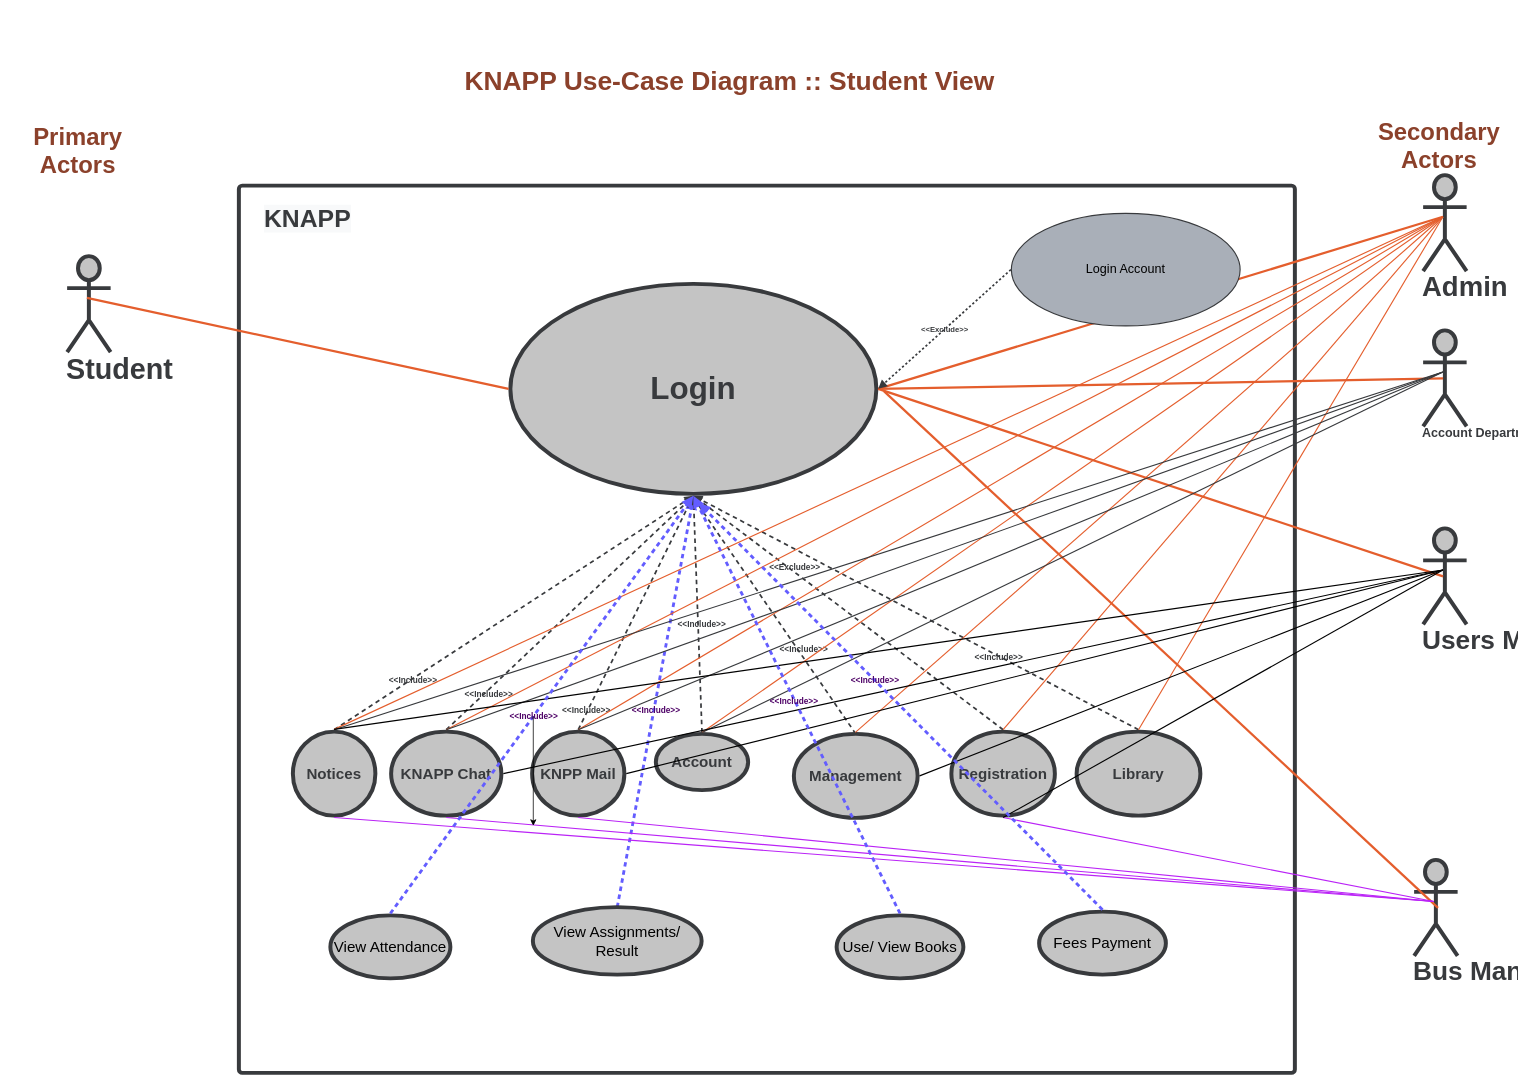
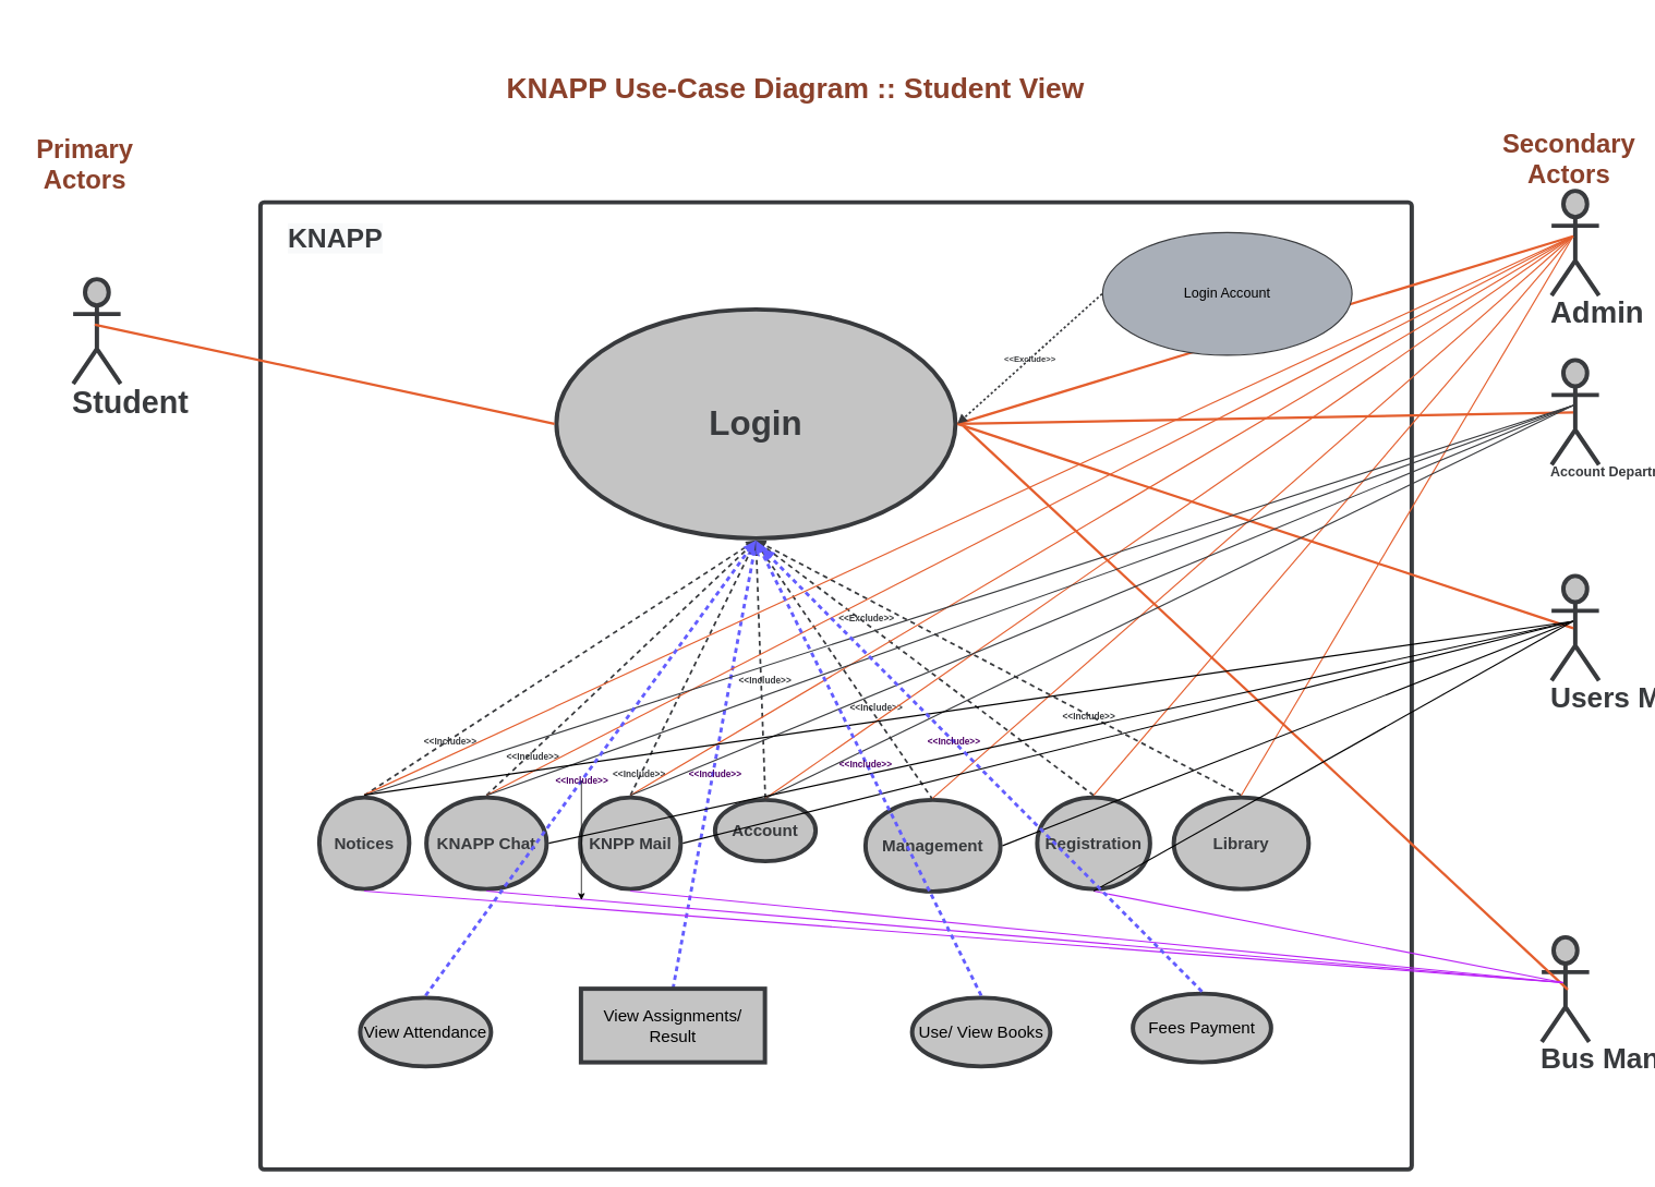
- <mxCell id="65" value="View Assignments/  Result" style="html=1;overflow=block;blockSpacing=1;whiteSpace=wrap;ellipse;fontSize=20.2;spacing=3.8;strokeColor=#383a3d;strokeOpacity=100;fillOpacity=100;rounded=1;absoluteArcSize=1;arcSize=9;fillColor=#c4c4c4;strokeWidth=5.3;" vertex="1" parent="1"><mxGeometry x="710" y="1209" width="225" height="90" as="geometry" /></mxCell>
+ <mxCell id="65" value="View Assignments/  Result" style="html=1;overflow=block;blockSpacing=1;whiteSpace=wrap;fontSize=20.2;spacing=3.8;strokeColor=#383a3d;strokeOpacity=100;fillOpacity=100;absoluteArcSize=1;arcSize=9;fillColor=#c4c4c4;strokeWidth=5.3;rounded=0;" vertex="1" parent="1"><mxGeometry x="710" y="1209" width="225" height="90" as="geometry" /></mxCell>
